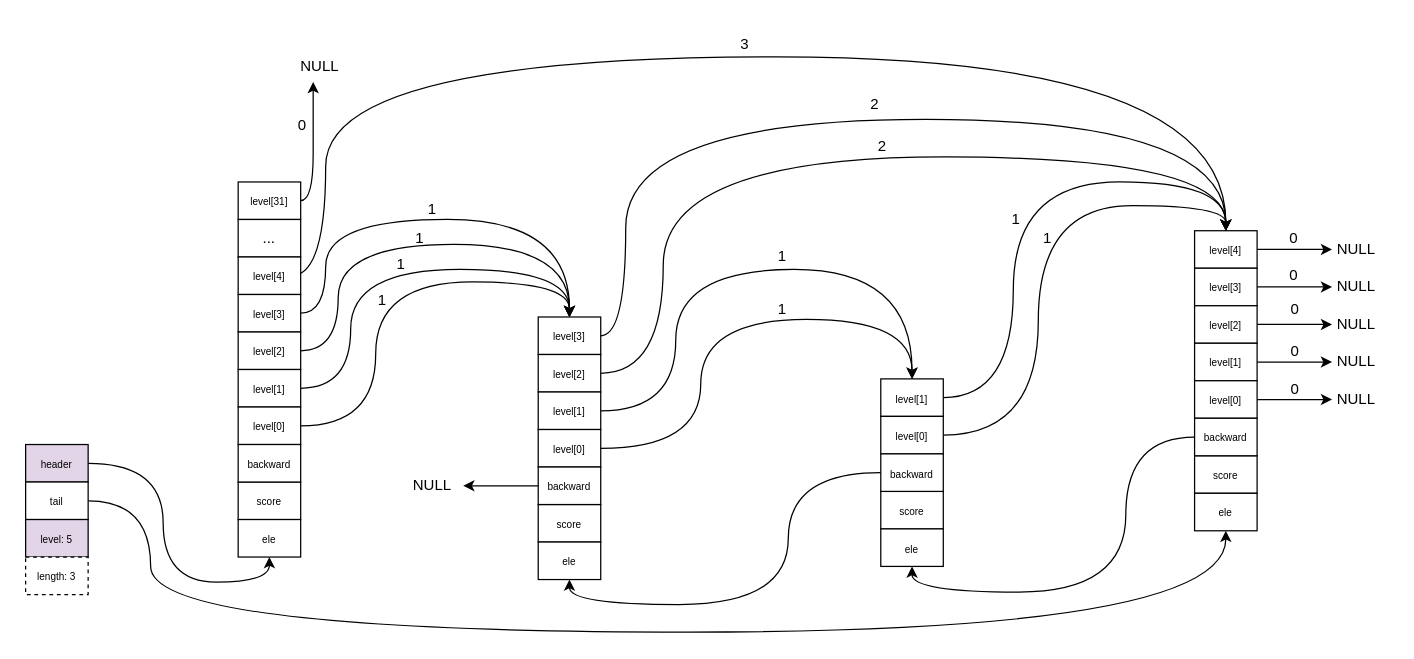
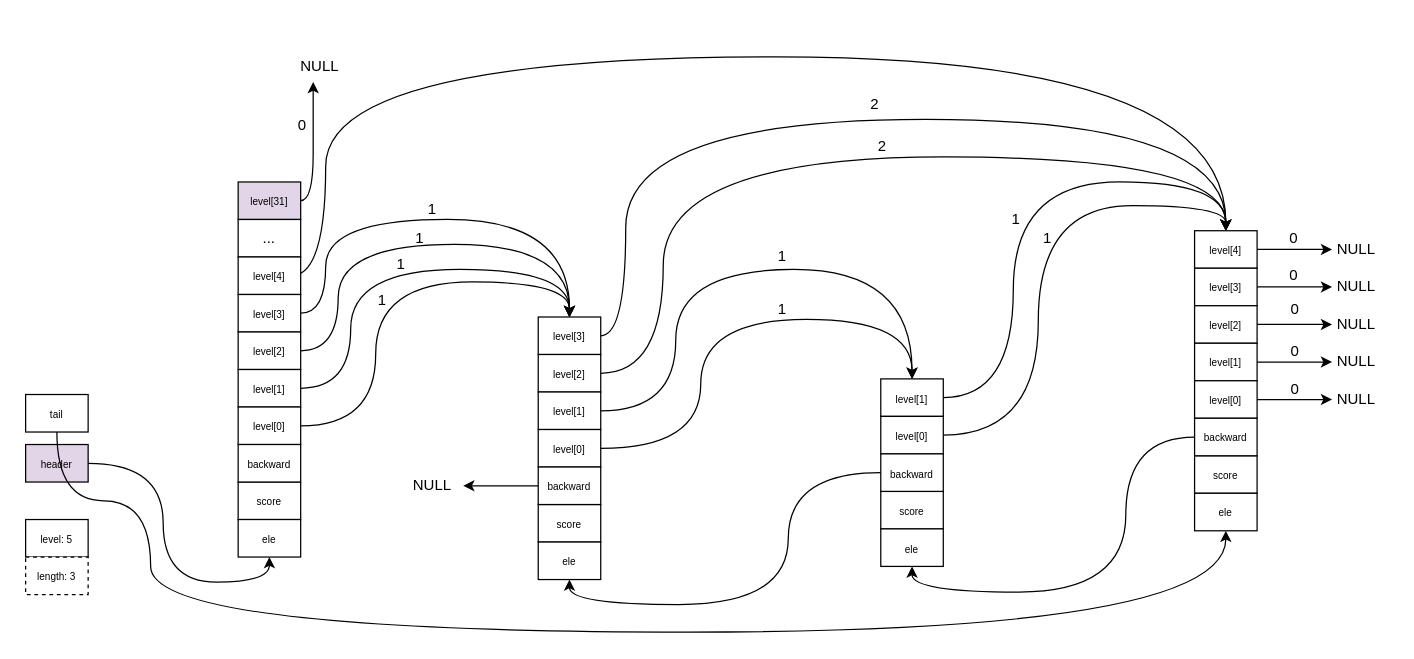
- <mxCell id="60" value="3" style="text;html=1;align=center;verticalAlign=middle;resizable=0;points=[];autosize=1;strokeColor=none;fillColor=none;" parent="1" vertex="1"><mxGeometry x="580" y="20" width="30" height="30" as="geometry" /></mxCell>
- <mxCell id="2" value="&lt;font style=&quot;font-size: 8px;&quot;&gt;level[31]&lt;/font&gt;" style="rounded=0;whiteSpace=wrap;html=1;" parent="1" vertex="1"><mxGeometry x="190" y="145" width="50" height="30" as="geometry" /></mxCell>
+ <mxCell id="2" value="&lt;font style=&quot;font-size: 8px;&quot;&gt;level[31]&lt;/font&gt;" style="rounded=0;whiteSpace=wrap;html=1;fillColor=#e1d5e7;" parent="1" vertex="1"><mxGeometry x="190" y="145" width="50" height="30" as="geometry" /></mxCell>
- <mxCell id="47" value="&lt;span style=&quot;font-size: 8px;&quot;&gt;tail&lt;/span&gt;" style="rounded=0;whiteSpace=wrap;html=1;" parent="1" vertex="1"><mxGeometry x="20" y="385" width="50" height="30" as="geometry" /></mxCell>
+ <mxCell id="47" value="&lt;span style=&quot;font-size: 8px;&quot;&gt;tail&lt;/span&gt;" style="rounded=0;whiteSpace=wrap;html=1;" parent="1" vertex="1"><mxGeometry x="20" y="315" width="50" height="30" as="geometry" /></mxCell>
- <mxCell id="48" value="&lt;span style=&quot;font-size: 8px;&quot;&gt;level: 5&lt;/span&gt;" style="rounded=0;whiteSpace=wrap;html=1;fillColor=#e1d5e7;" parent="1" vertex="1"><mxGeometry x="20" y="415" width="50" height="30" as="geometry" /></mxCell>
+ <mxCell id="48" value="&lt;span style=&quot;font-size: 8px;&quot;&gt;level: 5&lt;/span&gt;" style="rounded=0;whiteSpace=wrap;html=1;" parent="1" vertex="1"><mxGeometry x="20" y="415" width="50" height="30" as="geometry" /></mxCell>
